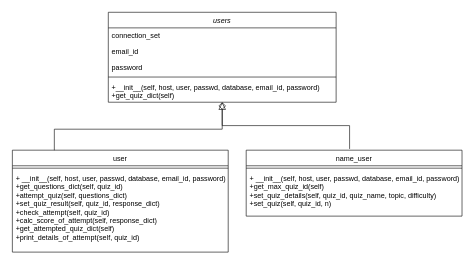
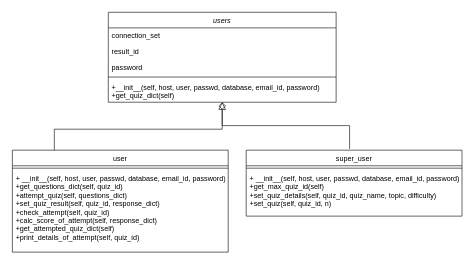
- <mxCell id="4" value="email_id&#10;" style="text;align=left;verticalAlign=top;spacingLeft=4;spacingRight=4;overflow=hidden;rotatable=0;points=[[0,0.5],[1,0.5]];portConstraint=eastwest;rounded=0;shadow=0;html=0;" parent="2" vertex="1"><mxGeometry y="52" width="380" height="26" as="geometry" /></mxCell>
+ <mxCell id="4" value="result_id&#10;" style="text;align=left;verticalAlign=top;spacingLeft=4;spacingRight=4;overflow=hidden;rotatable=0;points=[[0,0.5],[1,0.5]];portConstraint=eastwest;rounded=0;shadow=0;html=0;" parent="2" vertex="1"><mxGeometry y="52" width="380" height="26" as="geometry" /></mxCell>
- <mxCell id="13" value="name_user" style="swimlane;fontStyle=0;align=center;verticalAlign=top;childLayout=stackLayout;horizontal=1;startSize=26;horizontalStack=0;resizeParent=1;resizeParentMax=0;resizeLast=0;collapsible=1;marginBottom=0;" vertex="1" parent="1"><mxGeometry x="410" y="250" width="360" height="110" as="geometry" /></mxCell>
+ <mxCell id="13" value="super_user" style="swimlane;fontStyle=0;align=center;verticalAlign=top;childLayout=stackLayout;horizontal=1;startSize=26;horizontalStack=0;resizeParent=1;resizeParentMax=0;resizeLast=0;collapsible=1;marginBottom=0;" vertex="1" parent="1"><mxGeometry x="410" y="250" width="360" height="110" as="geometry" /></mxCell>
